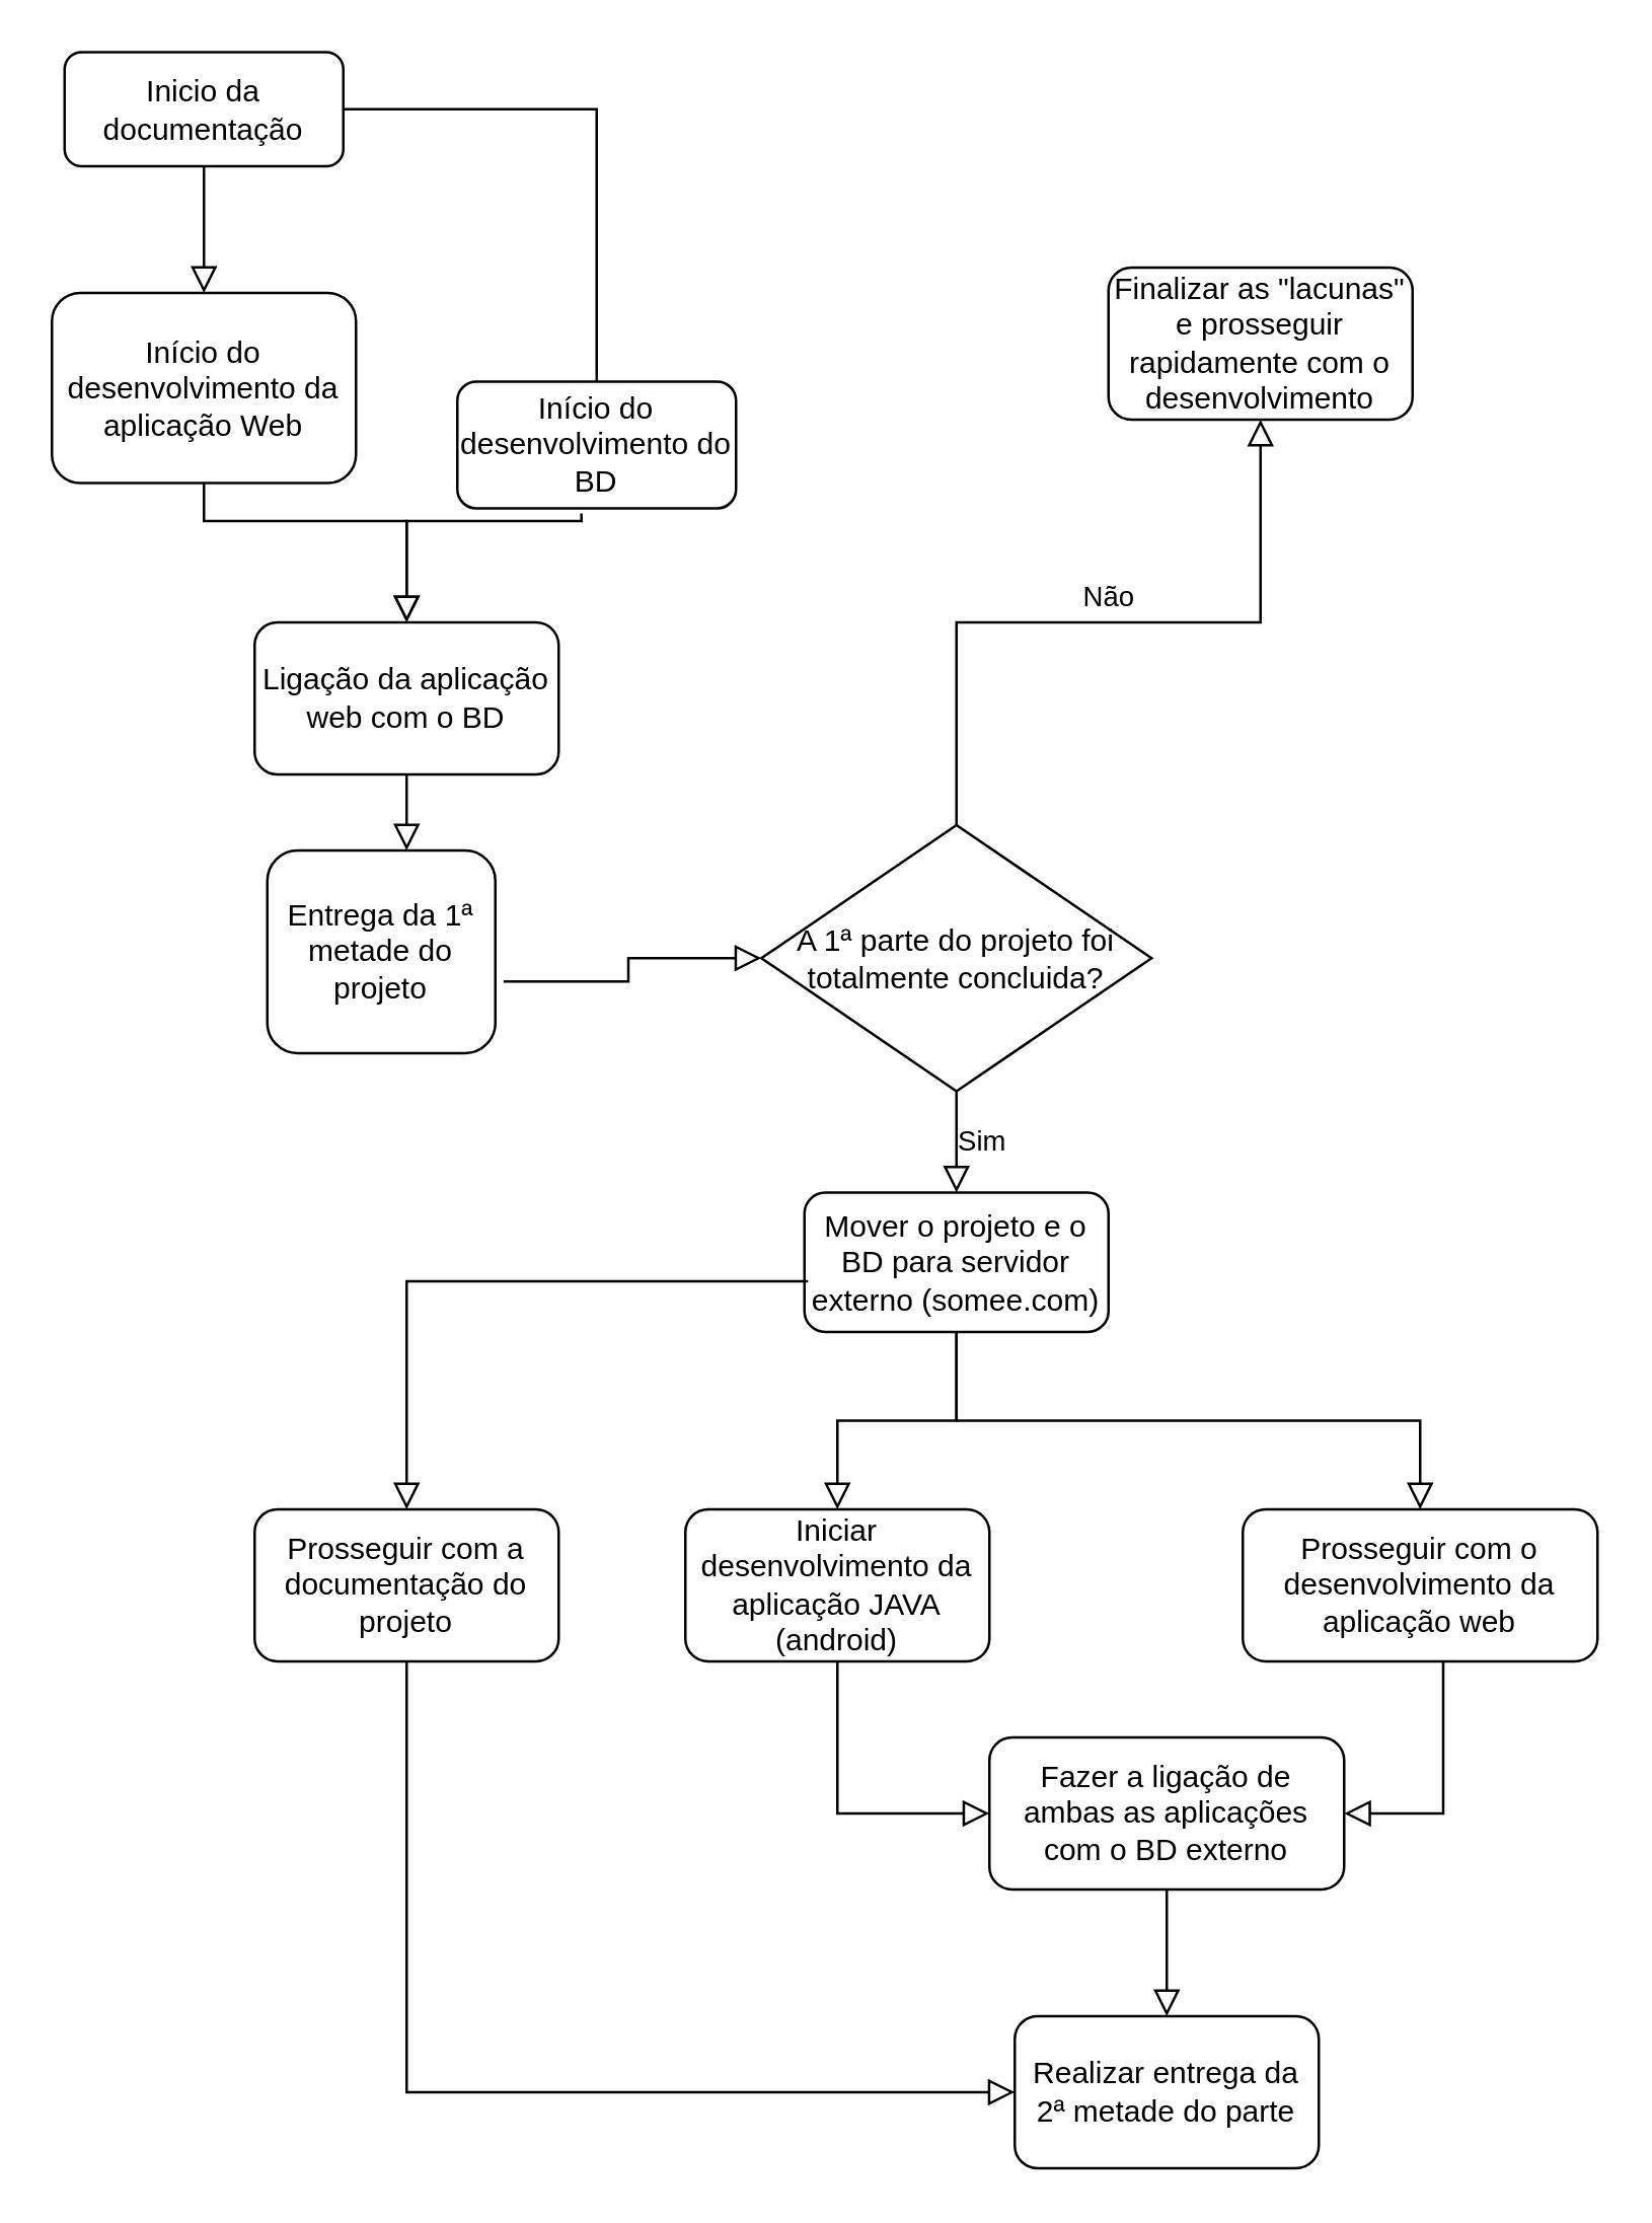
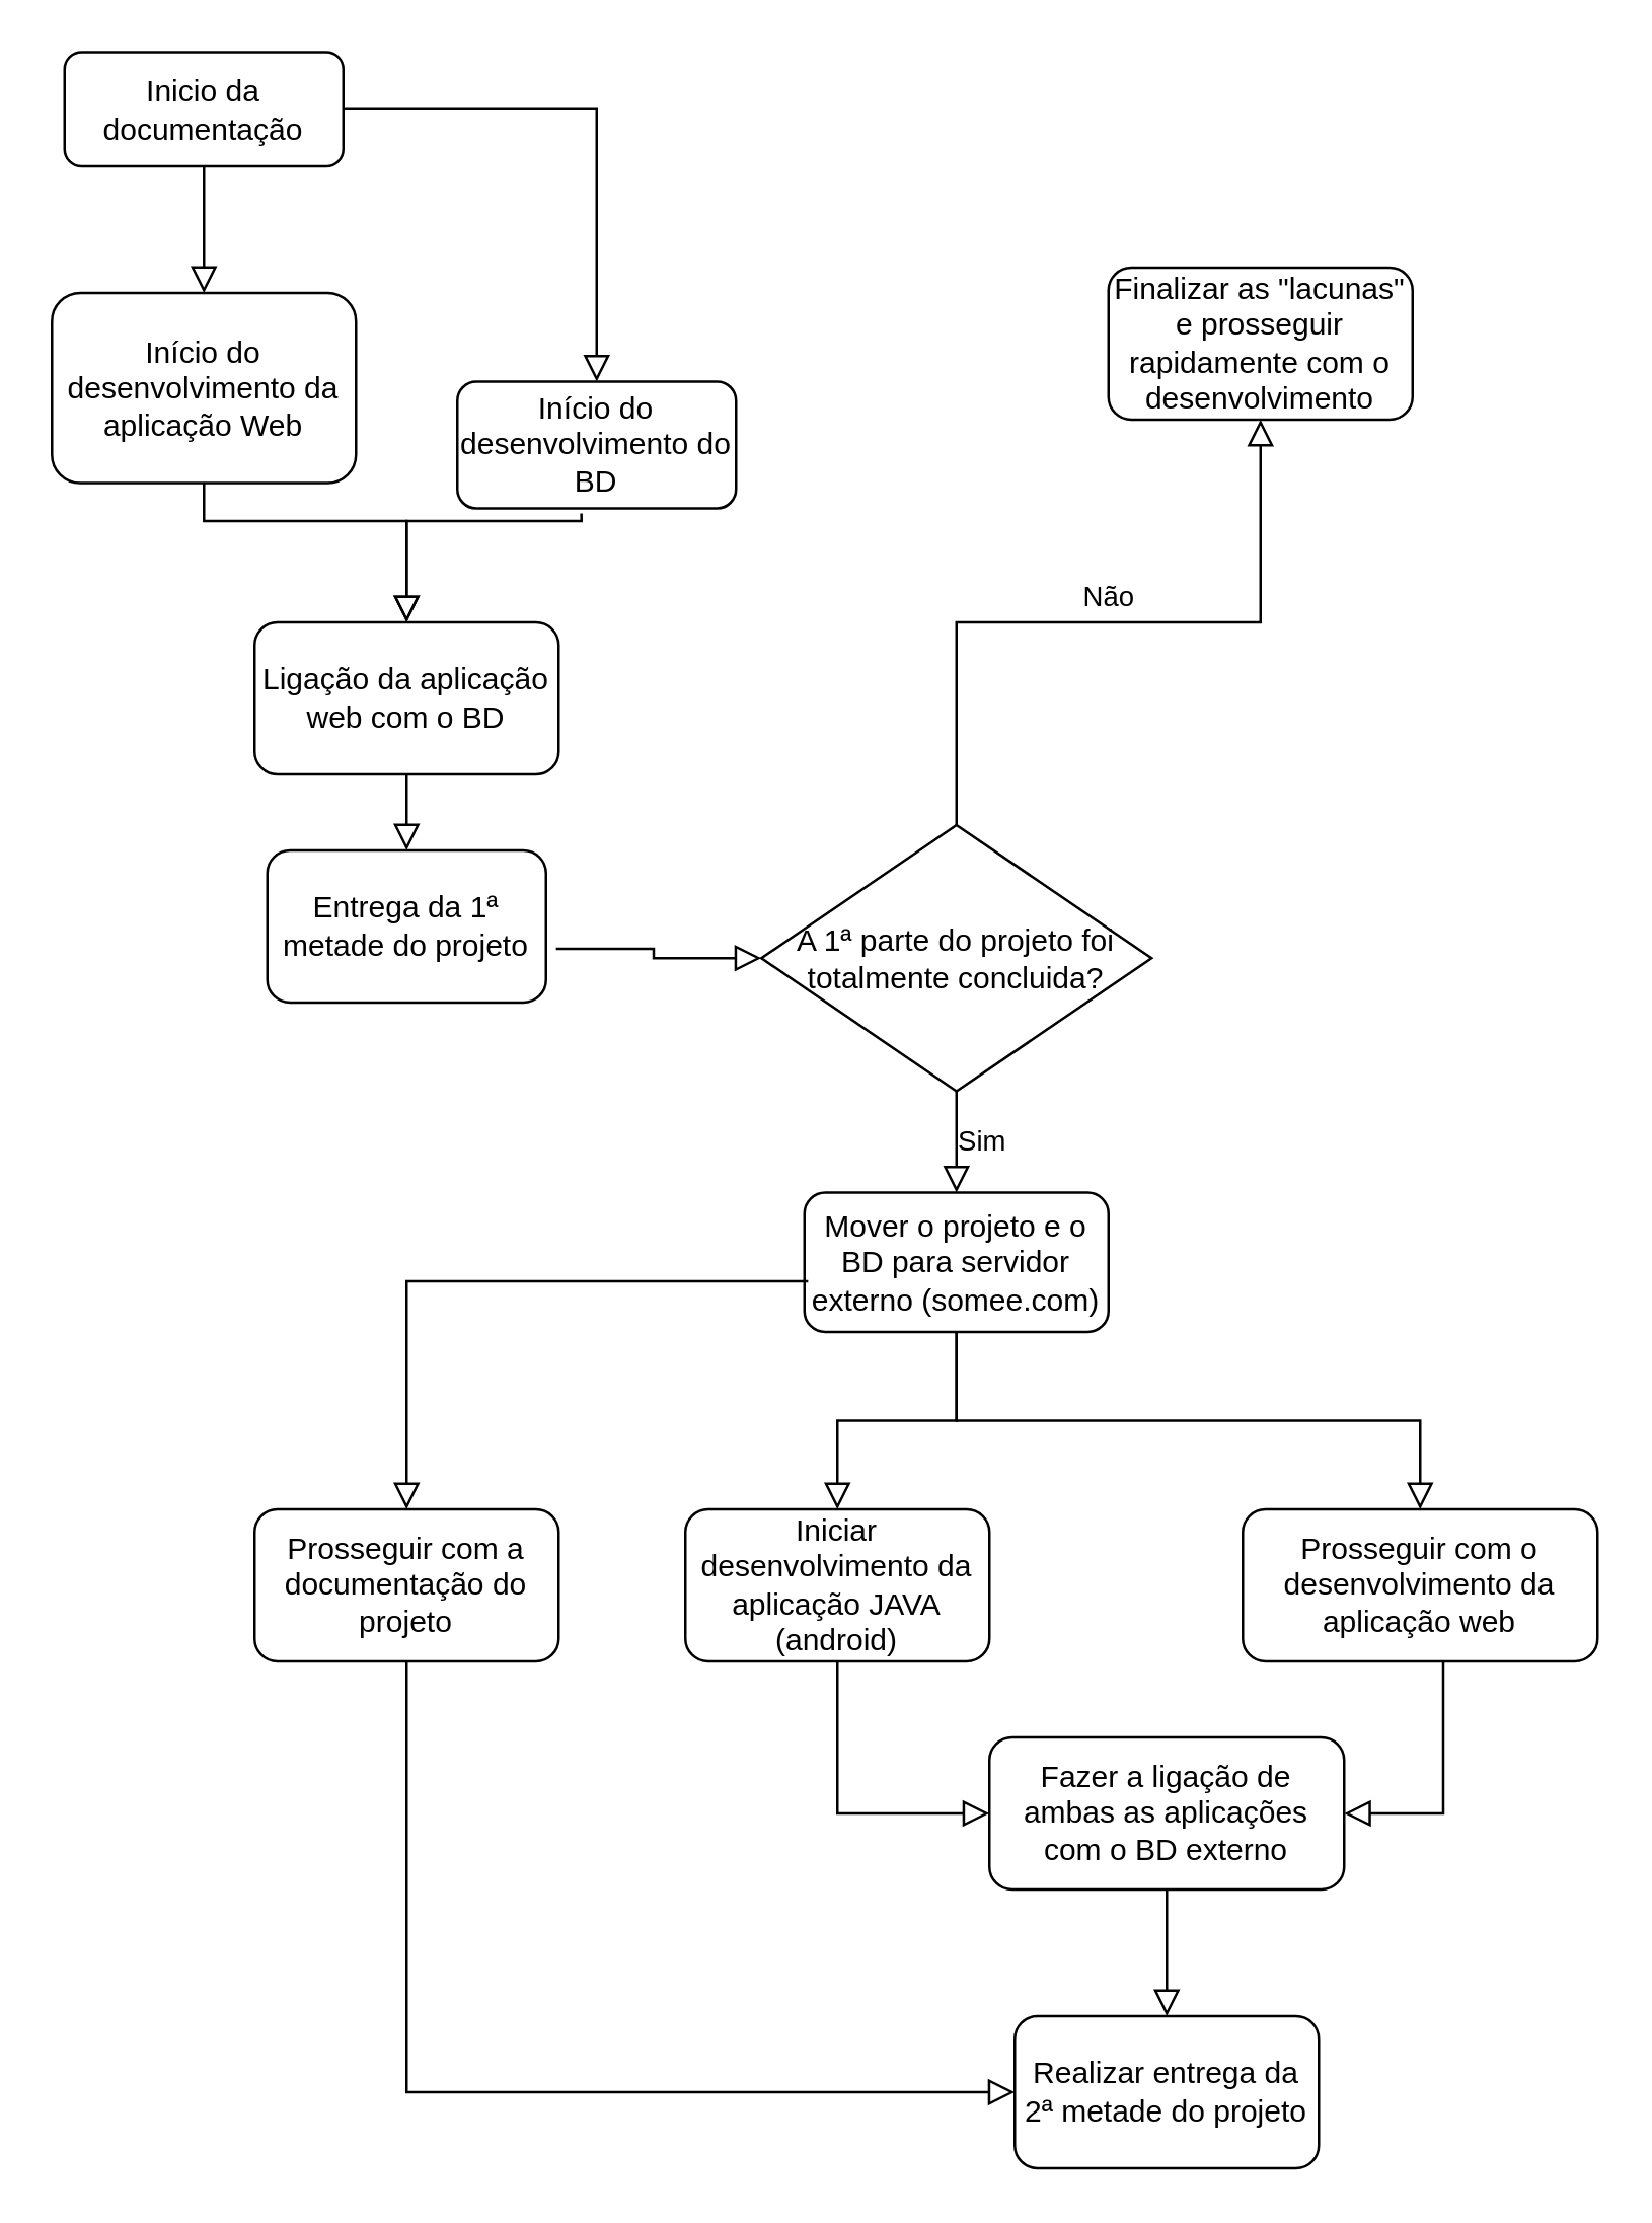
- <mxCell id="5" value="" style="edgeStyle=orthogonalEdgeStyle;rounded=0;html=1;jettySize=auto;orthogonalLoop=1;fontSize=11;endArrow=none;endFill=0;endSize=8;strokeWidth=1;shadow=0;labelBackgroundColor=none;exitX=1;exitY=0.5;exitDx=0;exitDy=0;entryX=0.5;entryY=0;entryDx=0;entryDy=0;" edge="1" parent="1" source="2" target="6"><mxGeometry y="10" relative="1" as="geometry"><mxPoint as="offset" /><mxPoint x="160" y="115" as="sourcePoint" /><mxPoint x="240" y="125" as="targetPoint" /><Array as="points" /></mxGeometry></mxCell>
+ <mxCell id="5" value="" style="edgeStyle=orthogonalEdgeStyle;rounded=0;html=1;jettySize=auto;orthogonalLoop=1;fontSize=11;endArrow=block;endFill=0;endSize=8;strokeWidth=1;shadow=0;labelBackgroundColor=none;exitX=1;exitY=0.5;exitDx=0;exitDy=0;entryX=0.5;entryY=0;entryDx=0;entryDy=0;" edge="1" parent="1" source="2" target="6"><mxGeometry y="10" relative="1" as="geometry"><mxPoint as="offset" /><mxPoint x="160" y="115" as="sourcePoint" /><mxPoint x="240" y="125" as="targetPoint" /><Array as="points" /></mxGeometry></mxCell>
- <mxCell id="10" value="Entrega da 1ª metade do projeto" style="rounded=1;whiteSpace=wrap;html=1;" vertex="1" parent="1"><mxGeometry x="105" y="335" width="90" height="80" as="geometry" /></mxCell>
+ <mxCell id="10" value="Entrega da 1ª metade do projeto" style="rounded=1;whiteSpace=wrap;html=1;" vertex="1" parent="1"><mxGeometry x="105" y="335" width="110" height="60" as="geometry" /></mxCell>
- <mxCell id="21" value="Realizar entrega da 2ª metade do parte" style="rounded=1;whiteSpace=wrap;html=1;" vertex="1" parent="1"><mxGeometry x="400" y="795" width="120" height="60" as="geometry" /></mxCell>
+ <mxCell id="21" value="Realizar entrega da 2ª metade do projeto" style="rounded=1;whiteSpace=wrap;html=1;" vertex="1" parent="1"><mxGeometry x="400" y="795" width="120" height="60" as="geometry" /></mxCell>
